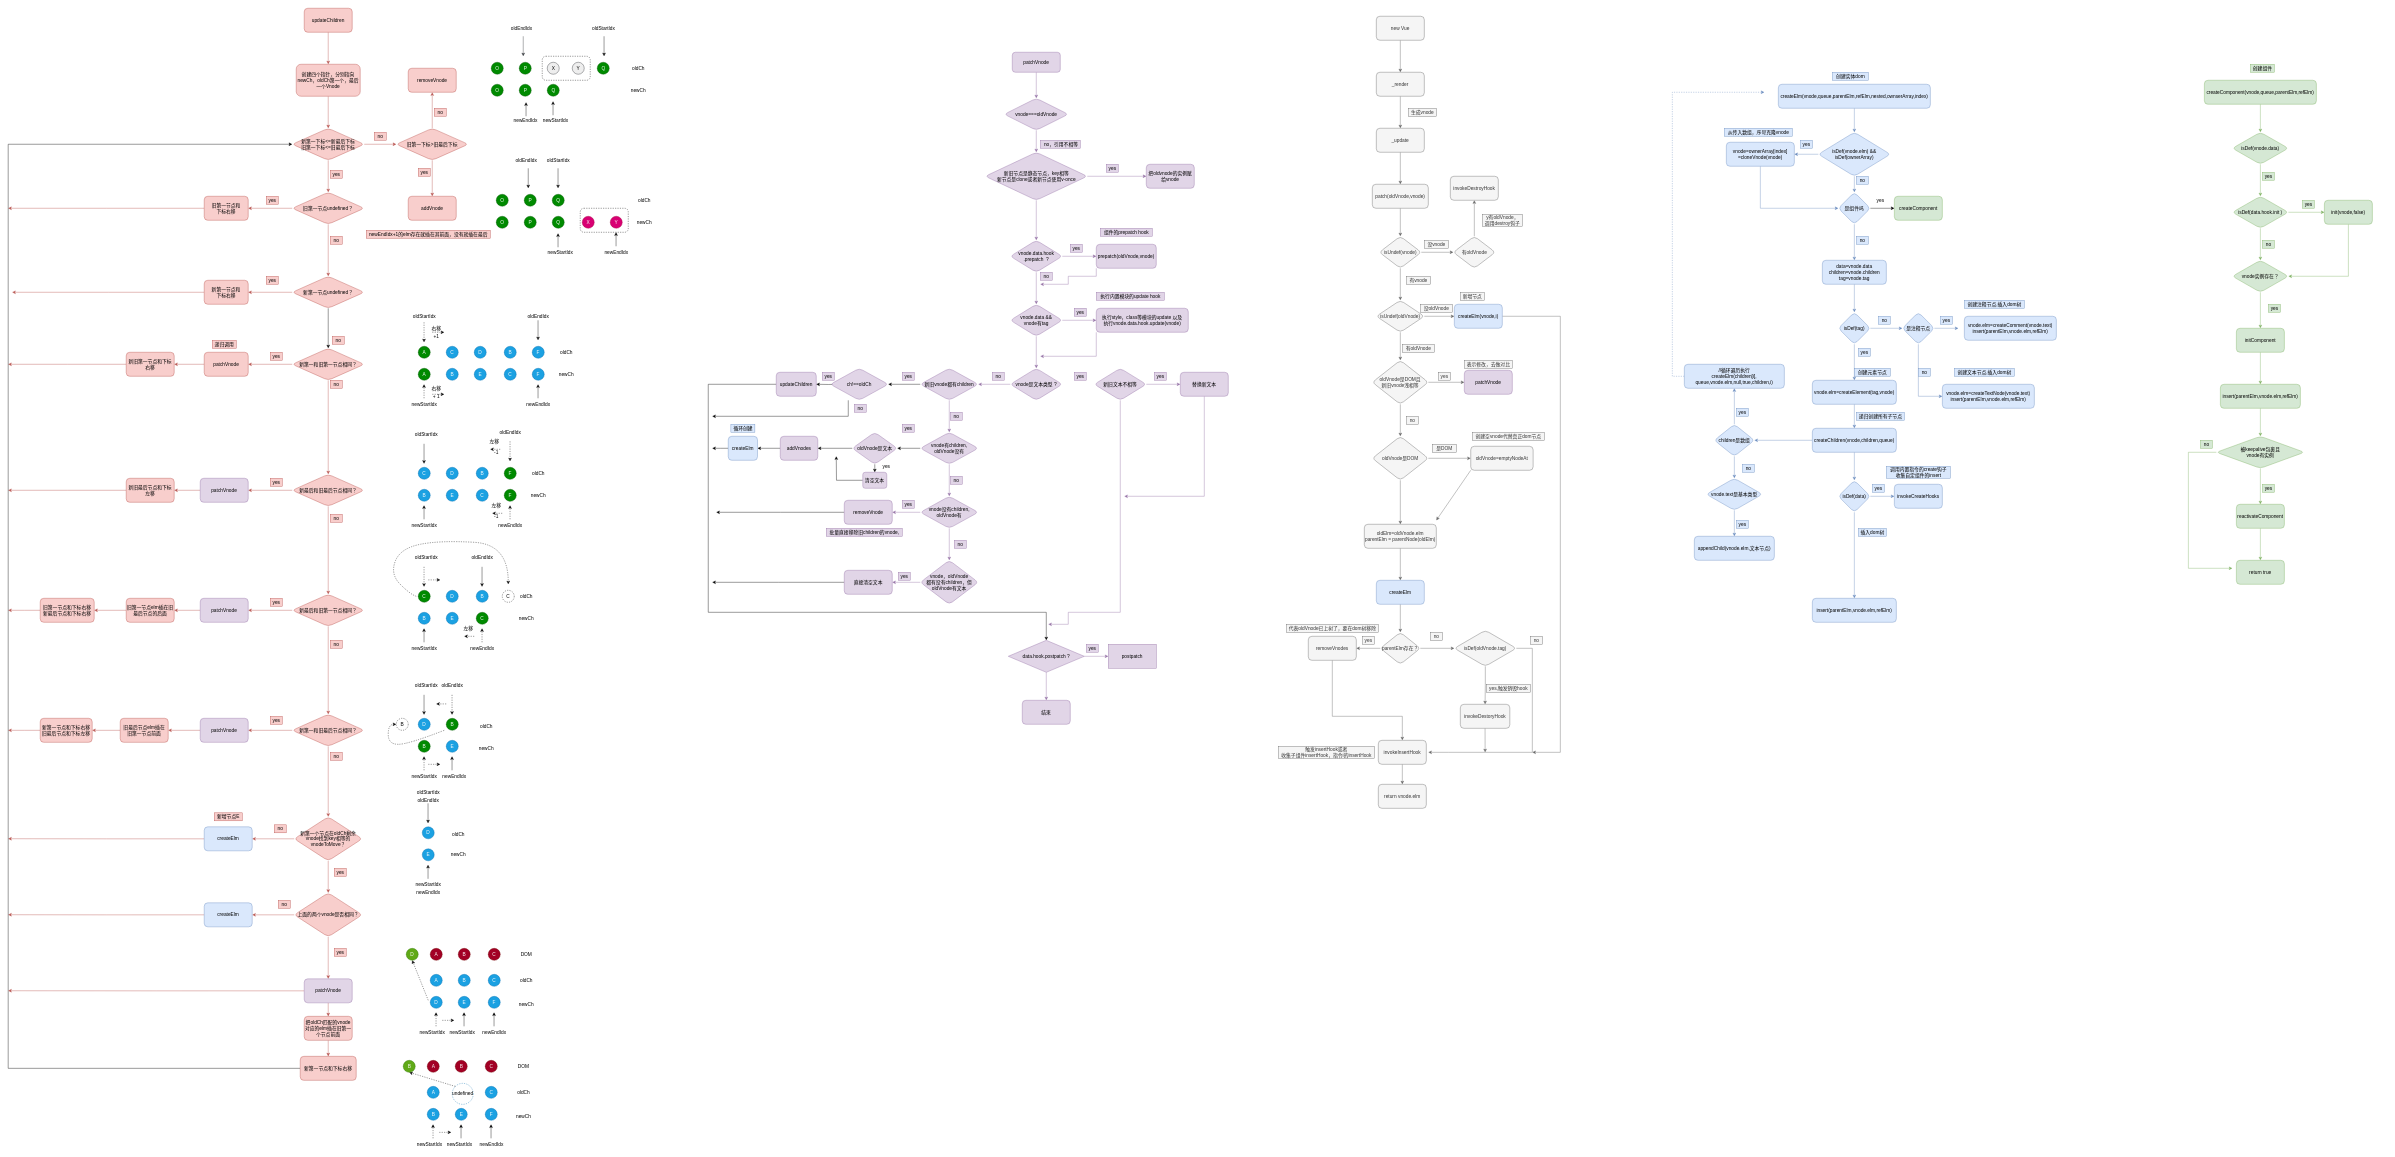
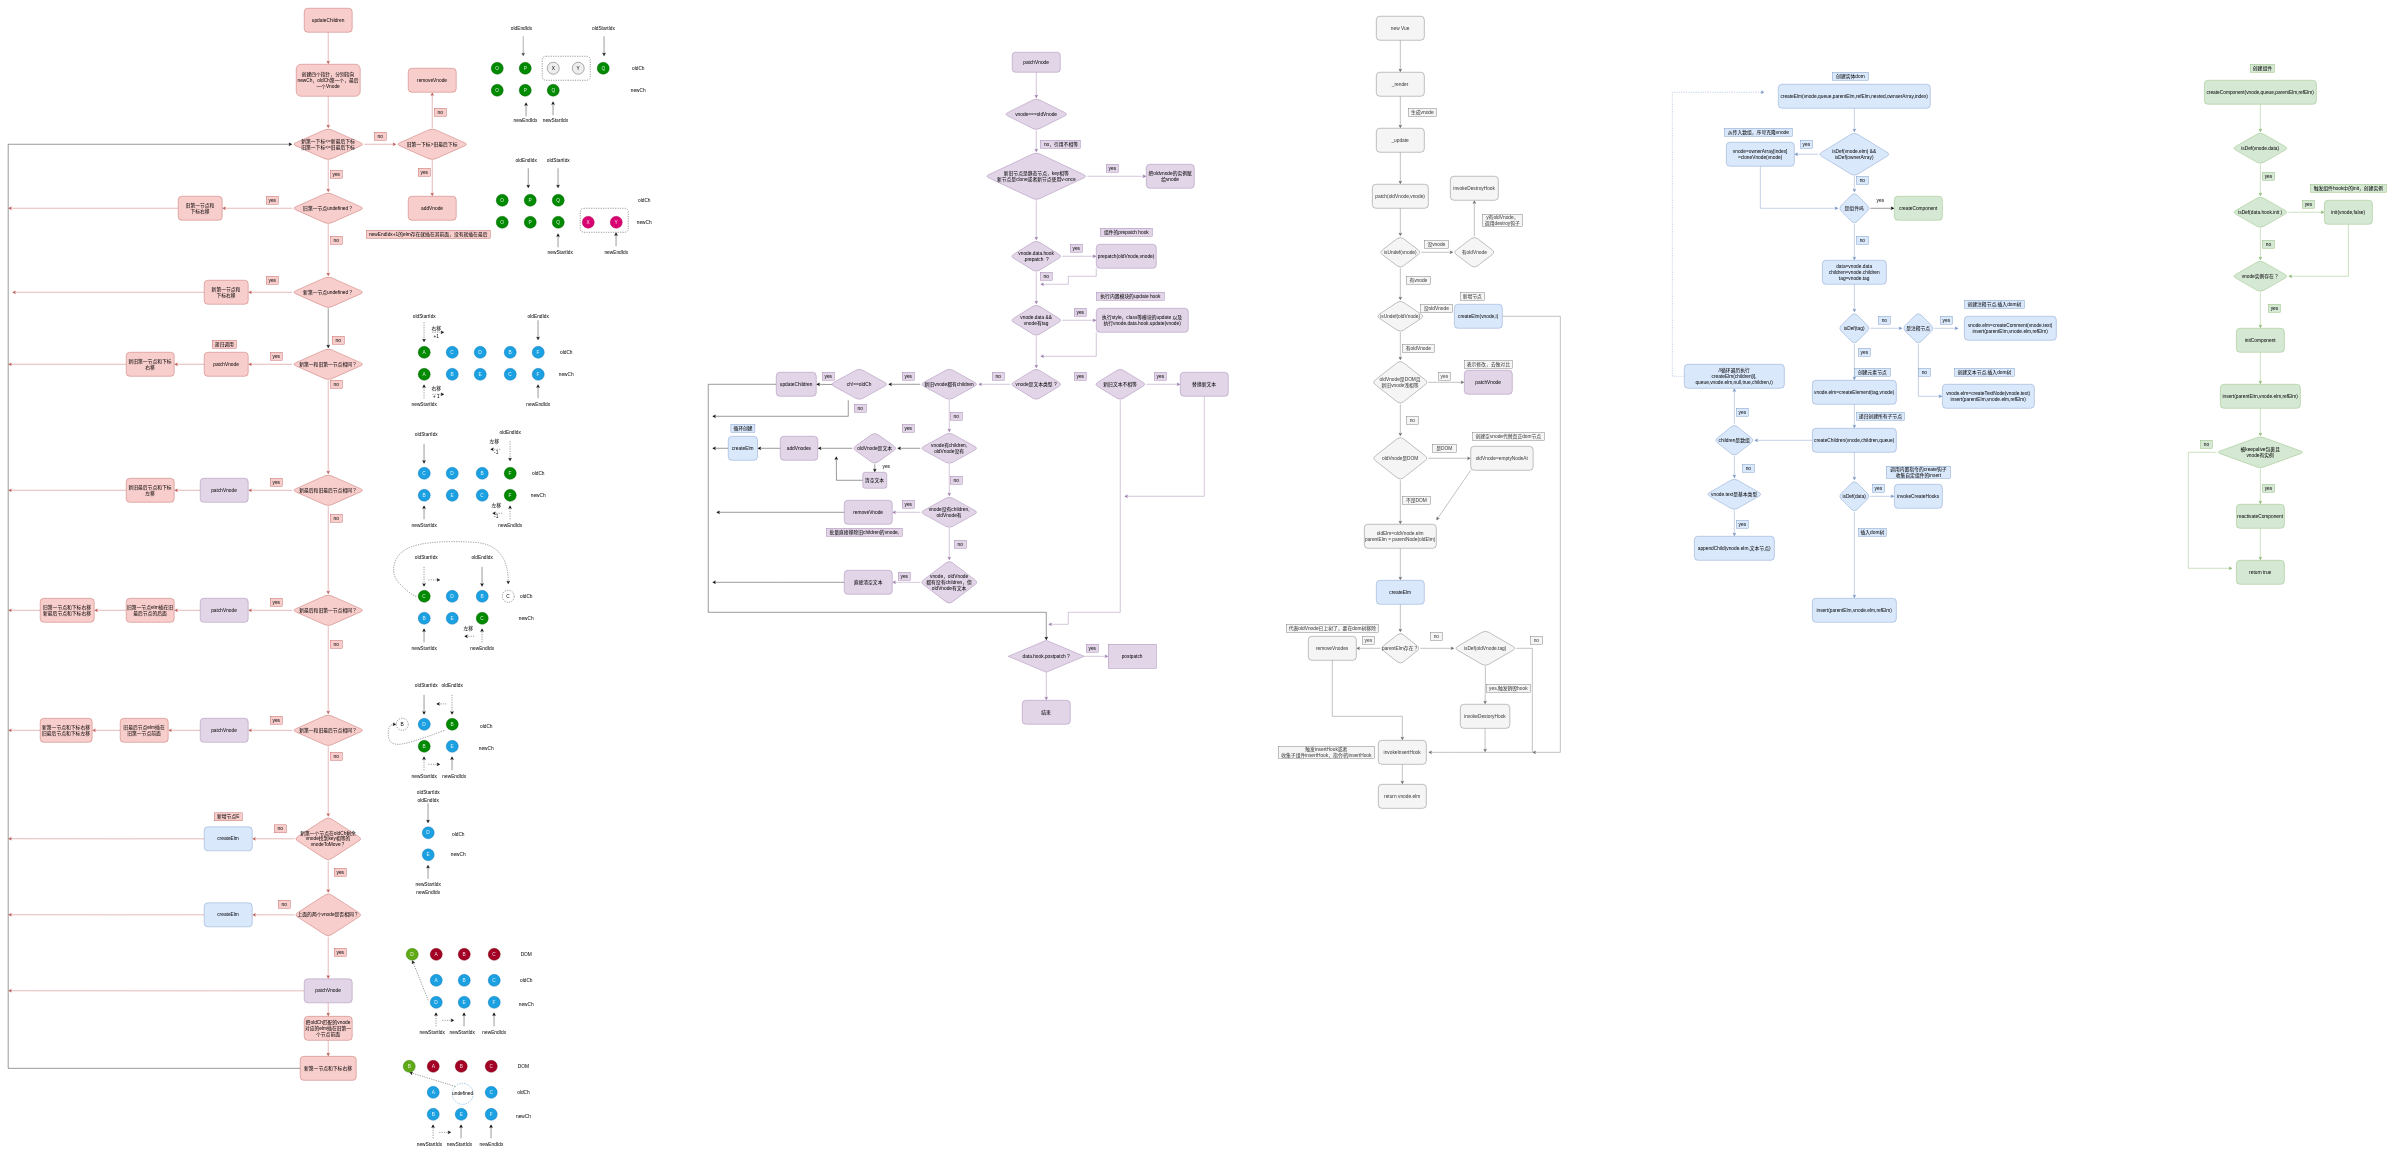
+ <mxCell id="134" value="触发组件hook中的init，创建实例" style="text;html=1;align=center;verticalAlign=middle;resizable=0;points=[];autosize=1;strokeColor=#82b366;fillColor=#d5e8d4;" parent="1" vertex="1"><mxGeometry x="5775" y="460" width="190" height="20" as="geometry" /></mxCell>
- <mxCell id="248" value="旧第一节点和&lt;br&gt;下标右移" style="whiteSpace=wrap;html=1;rounded=1;fillColor=#f8cecc;strokeColor=#b85450;" parent="1" vertex="1"><mxGeometry x="510" y="490" width="110" height="60" as="geometry" /></mxCell>
+ <mxCell id="248" value="旧第一节点和&lt;br&gt;下标右移" style="whiteSpace=wrap;html=1;rounded=1;fillColor=#f8cecc;strokeColor=#b85450;" parent="1" vertex="1"><mxGeometry x="445" y="490" width="110" height="60" as="geometry" /></mxCell>
- <mxCell id="19" value="" style="edgeStyle=orthogonalEdgeStyle;rounded=0;orthogonalLoop=1;jettySize=auto;html=1;fillColor=#f5f5f5;strokeColor=#666666;" parent="1" source="21" target="24" edge="1"><mxGeometry relative="1" as="geometry" /></mxCell>
+ <mxCell id="43" value="不是DOM" style="text;html=1;align=center;verticalAlign=middle;resizable=0;points=[];autosize=1;strokeColor=#666666;fillColor=#f5f5f5;fontColor=#333333;" parent="1" vertex="1"><mxGeometry x="3505" y="1240" width="70" height="20" as="geometry" /></mxCell>
